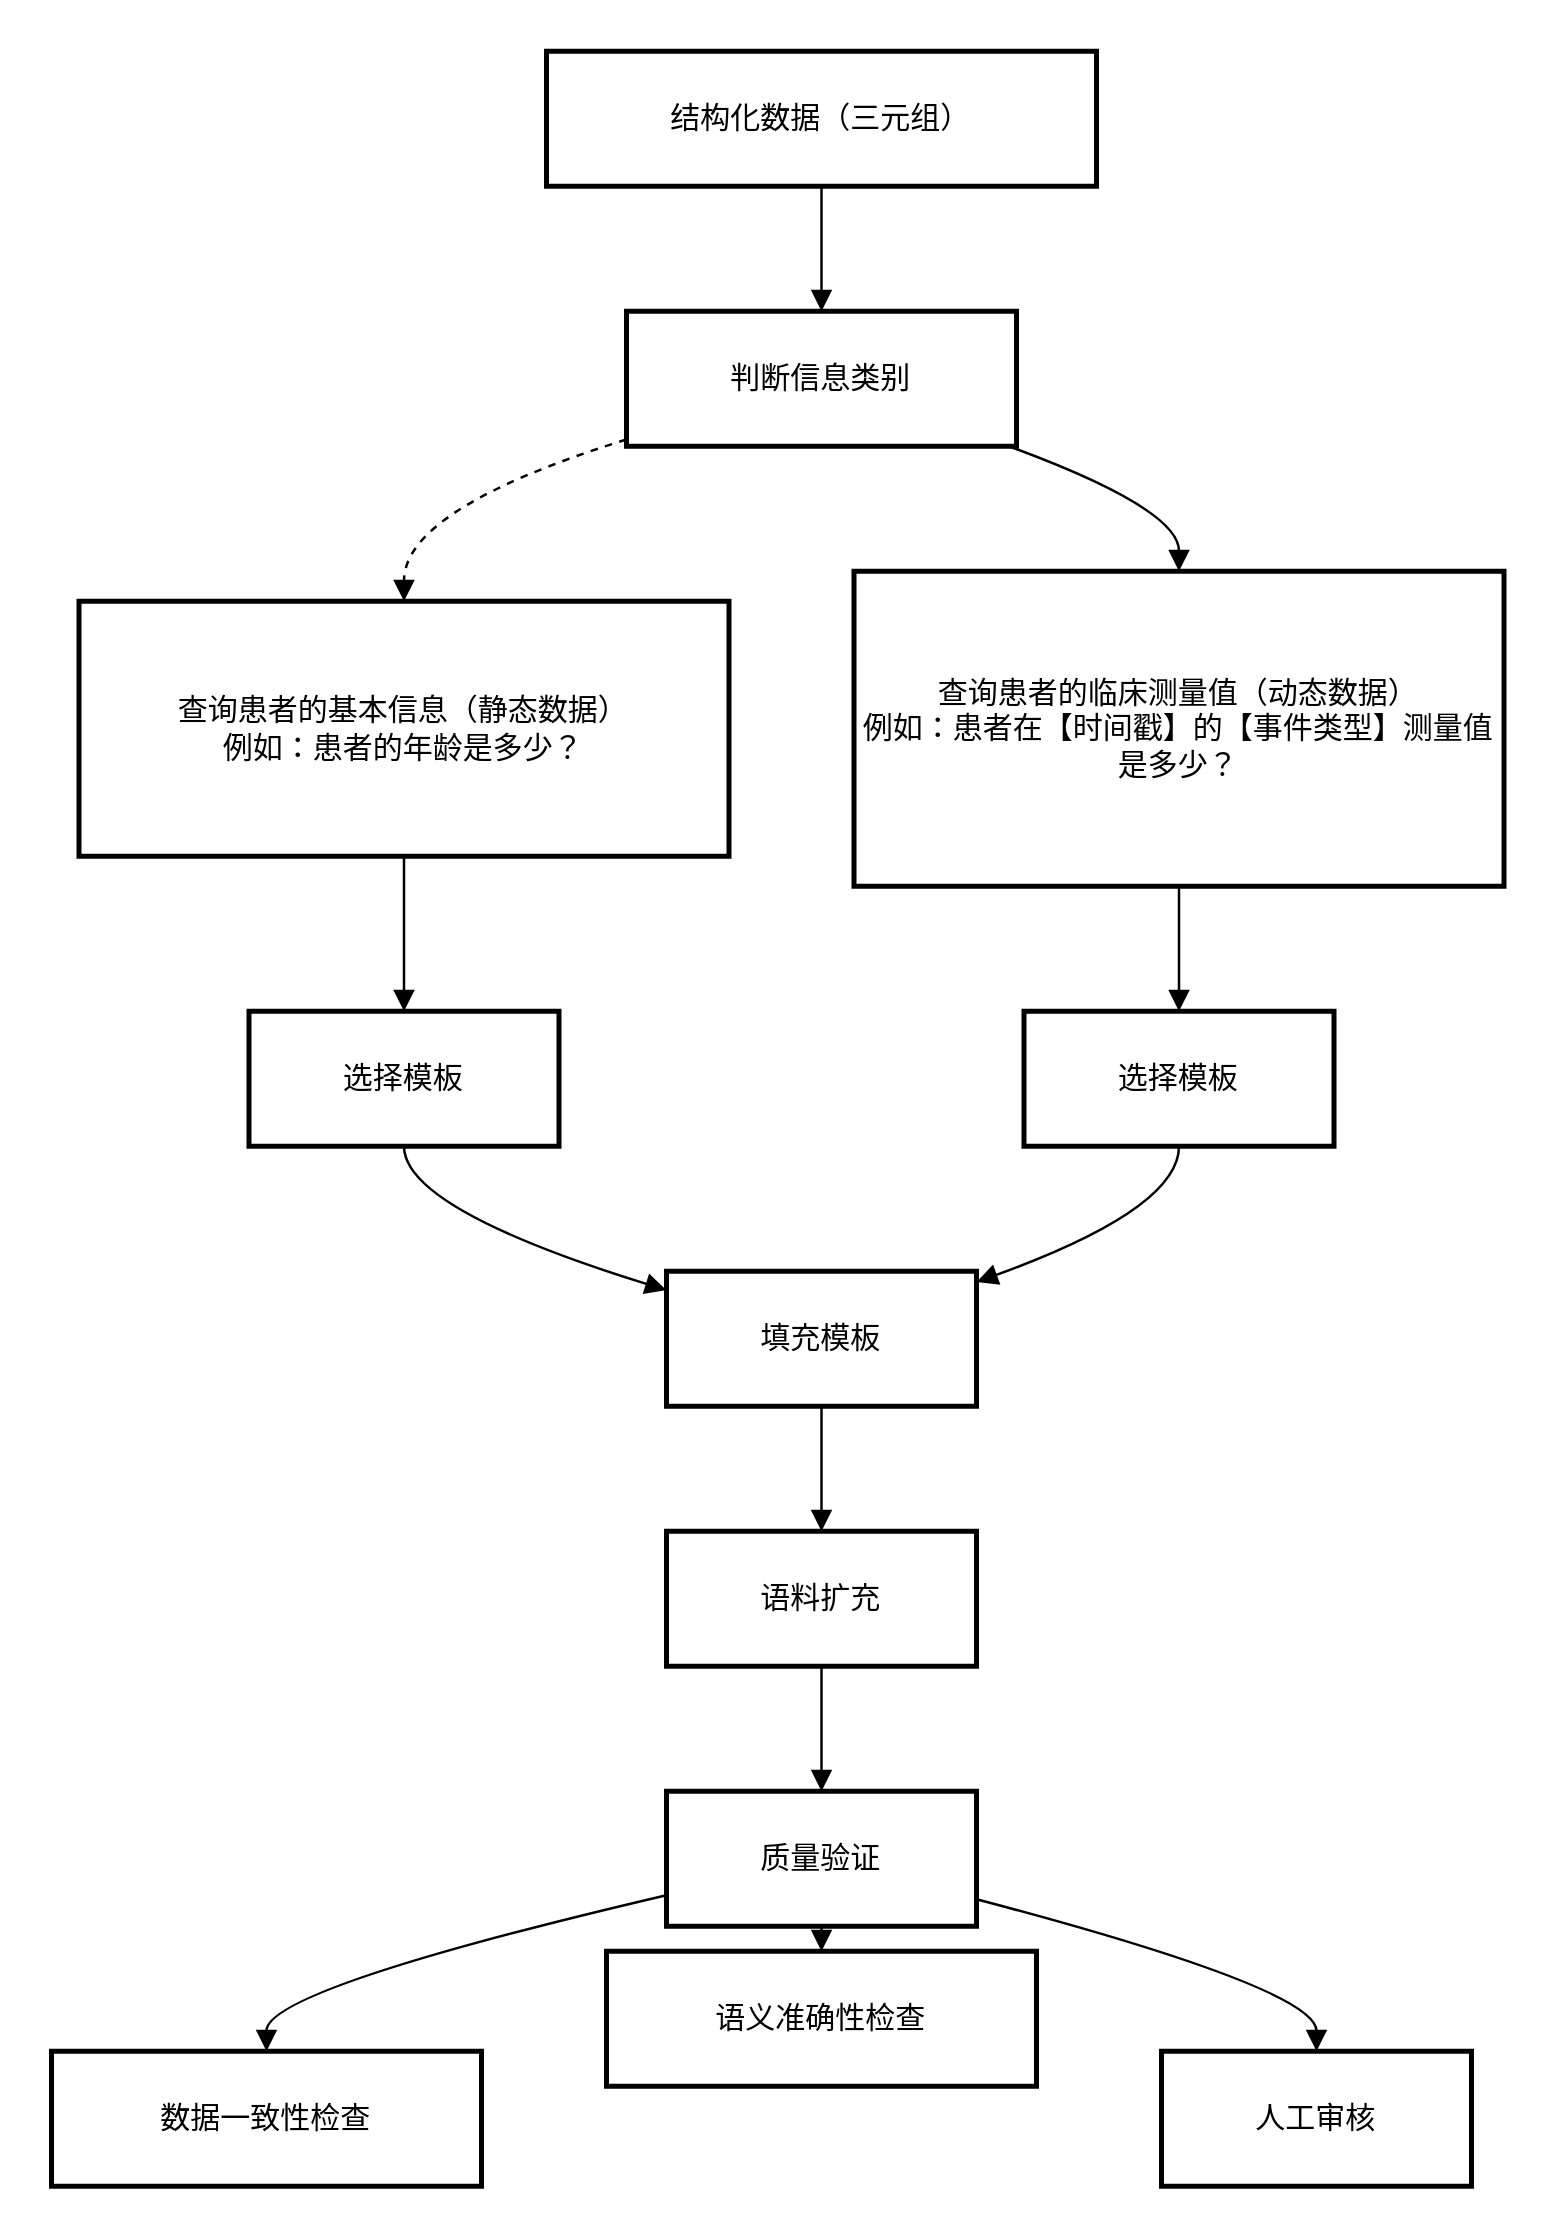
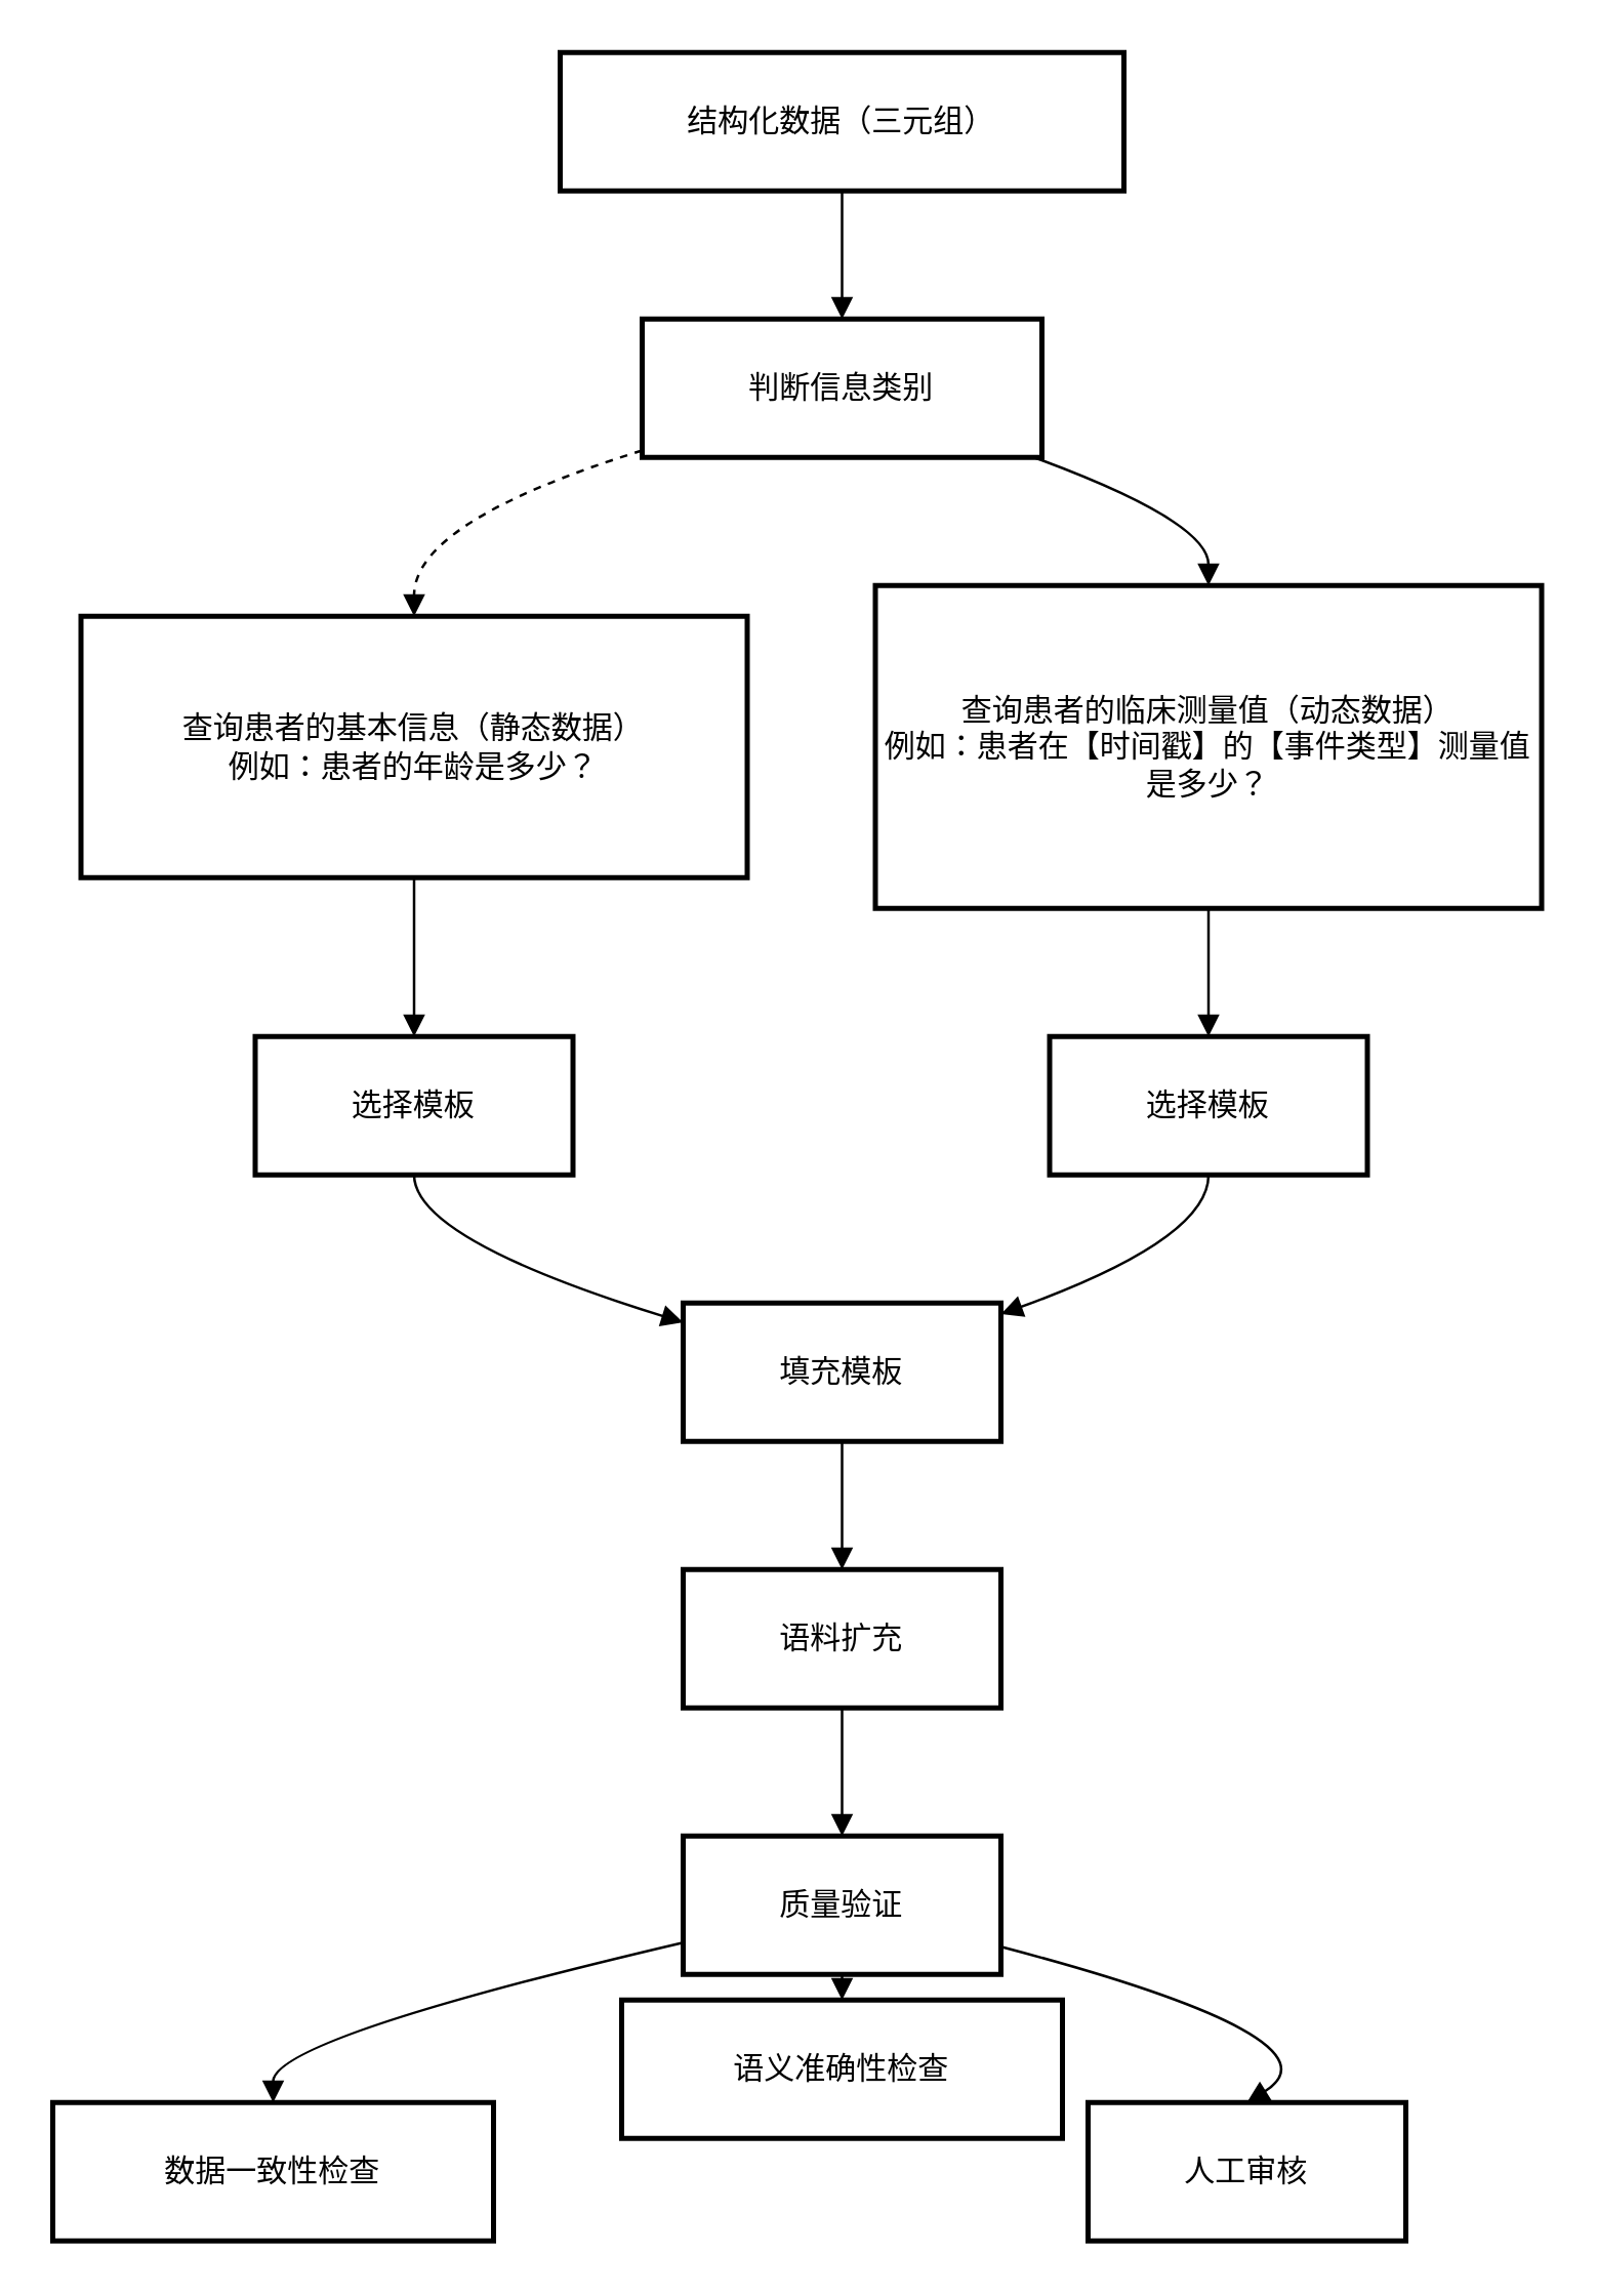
- <mxCell id="13" value="人工审核" style="whiteSpace=wrap;strokeWidth=2;" vertex="1" parent="1"><mxGeometry x="464" y="820" width="124" height="54" as="geometry" /></mxCell>
+ <mxCell id="13" value="人工审核" style="whiteSpace=wrap;strokeWidth=2;" vertex="1" parent="1"><mxGeometry x="424" y="820" width="124" height="54" as="geometry" /></mxCell>
